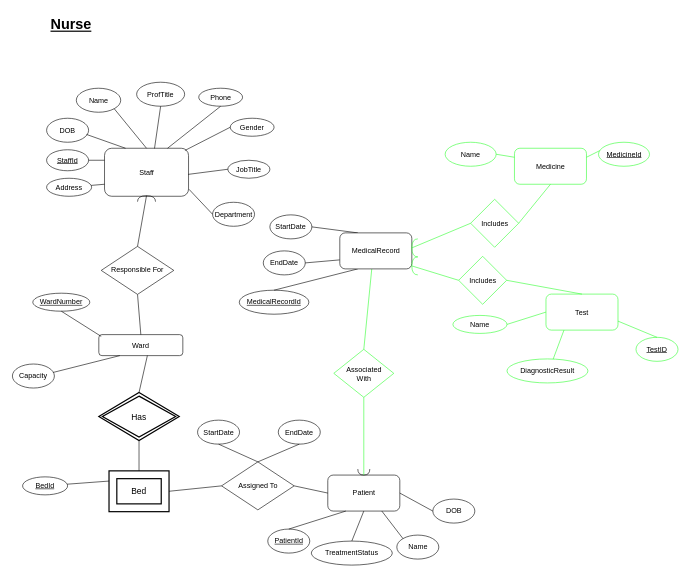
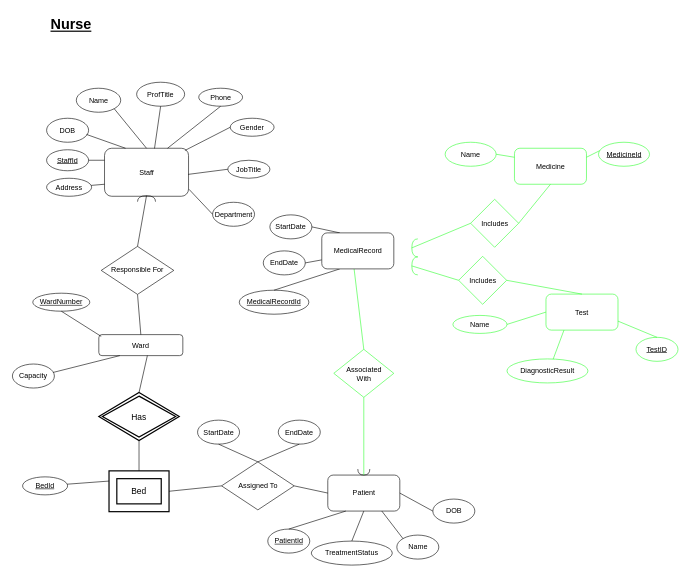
- <mxCell id="61" value="MedicalRecord" style="rounded=1;whiteSpace=wrap;html=1;" parent="1" vertex="1"><mxGeometry x="565.5" y="387.5" width="120" height="60" as="geometry" /></mxCell>
+ <mxCell id="61" value="MedicalRecord" style="rounded=1;whiteSpace=wrap;html=1;" parent="1" vertex="1"><mxGeometry x="535.5" y="387.5" width="120" height="60" as="geometry" /></mxCell>
